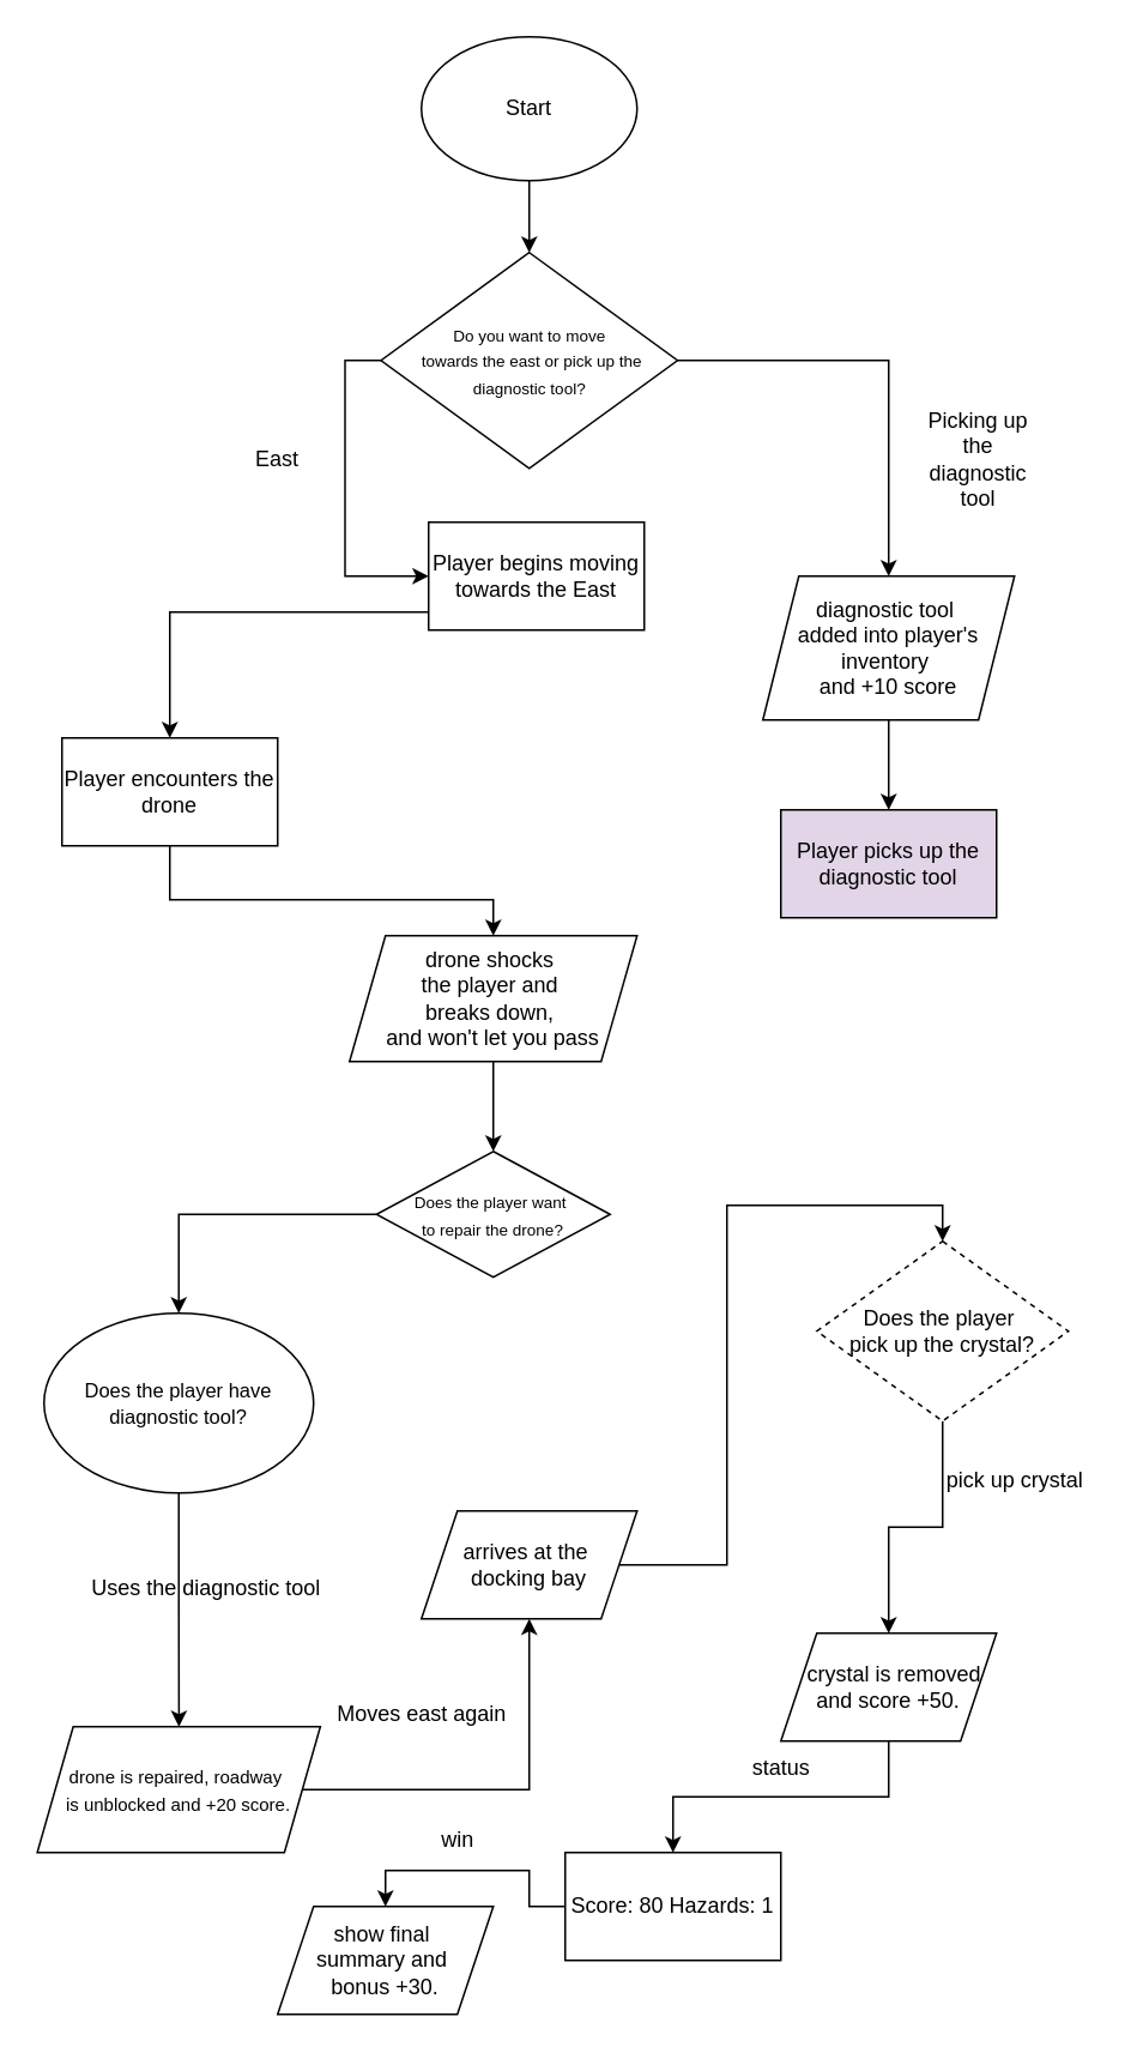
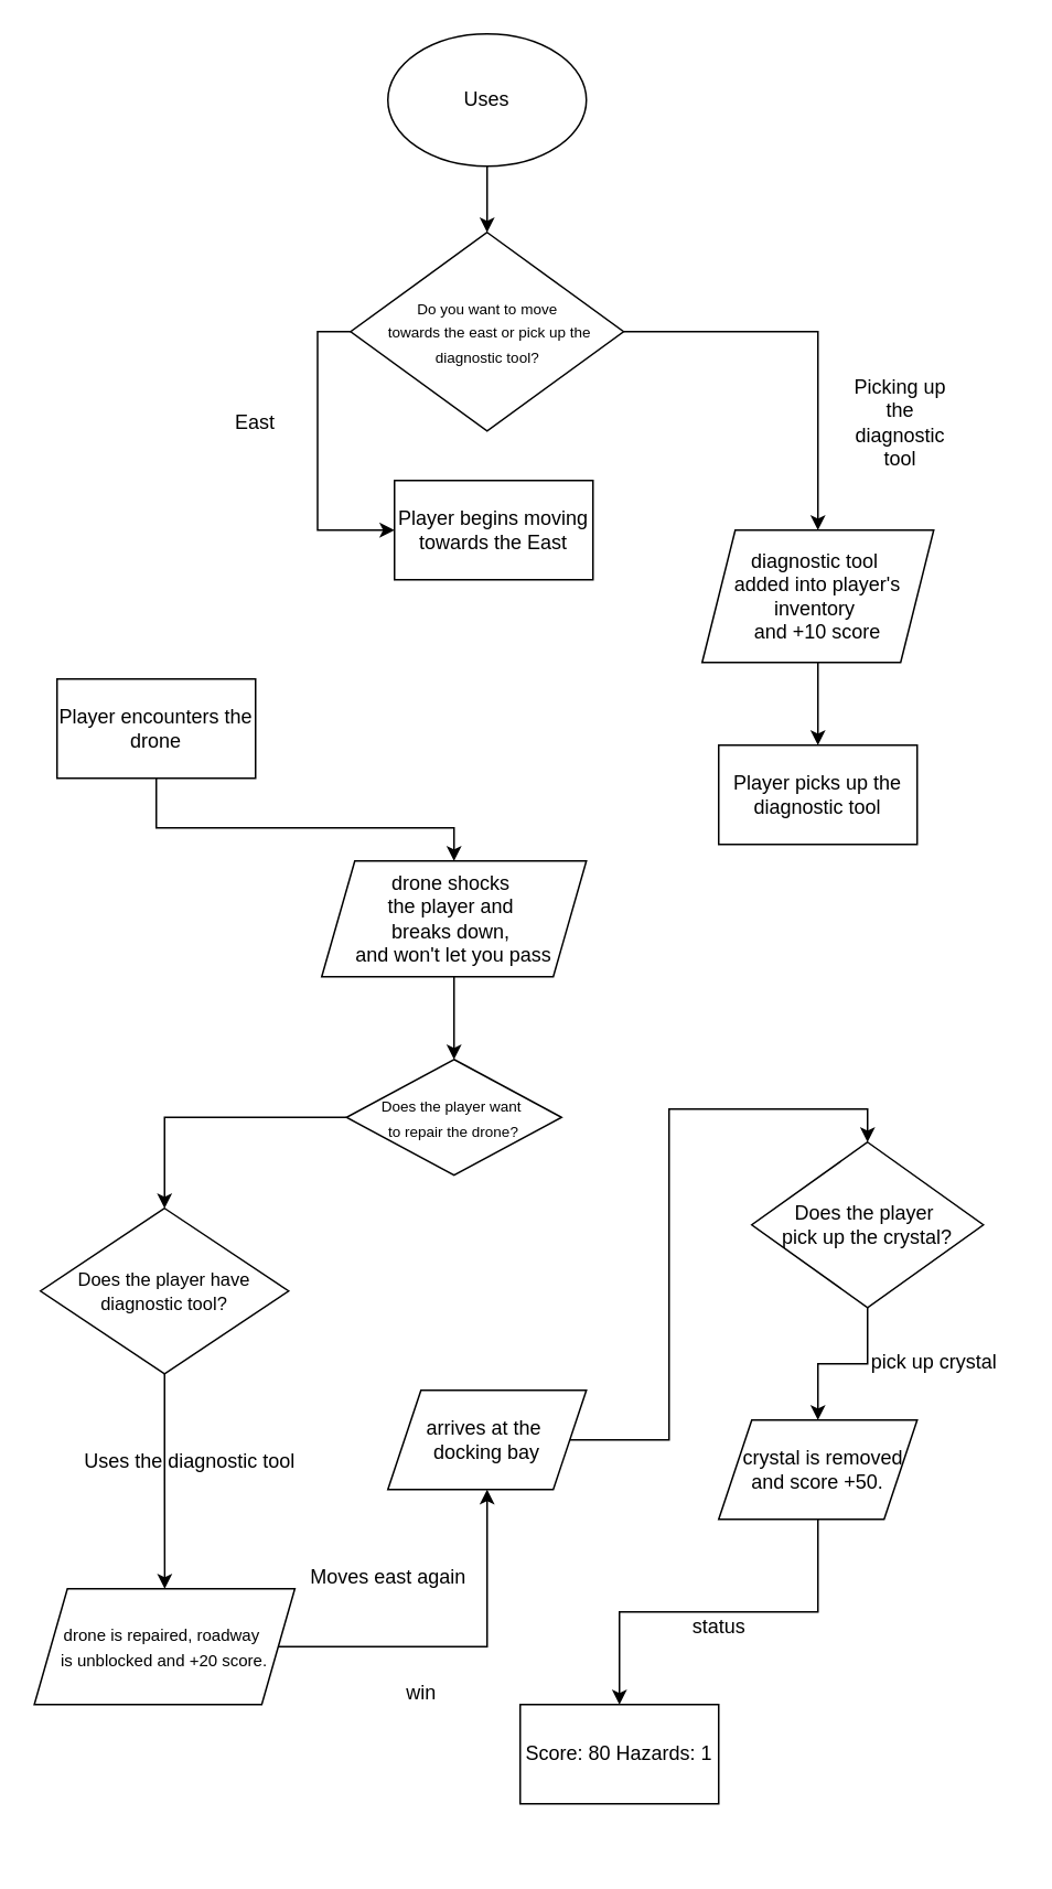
- <mxCell id="3" value="Start" style="ellipse;whiteSpace=wrap;html=1;" parent="1" vertex="1"><mxGeometry x="234" y="20" width="120" height="80" as="geometry" /></mxCell>
+ <mxCell id="3" value="Uses" style="ellipse;whiteSpace=wrap;html=1;" parent="1" vertex="1"><mxGeometry x="234" y="20" width="120" height="80" as="geometry" /></mxCell>
- <mxCell id="12" style="edgeStyle=orthogonalEdgeStyle;rounded=0;orthogonalLoop=1;jettySize=auto;html=1;" parent="1" source="13" target="9" edge="1"><mxGeometry relative="1" as="geometry"><Array as="points"><mxPoint x="94" y="340" /></Array></mxGeometry></mxCell>
- <mxCell id="11" value="Player picks up the diagnostic tool" style="rounded=0;whiteSpace=wrap;html=1;fillColor=#e1d5e7;" parent="1" vertex="1"><mxGeometry x="434" y="450" width="120" height="60" as="geometry" /></mxCell>
+ <mxCell id="11" value="Player picks up the diagnostic tool" style="rounded=0;whiteSpace=wrap;html=1;" parent="1" vertex="1"><mxGeometry x="434" y="450" width="120" height="60" as="geometry" /></mxCell>
- <mxCell id="29" value="Does the player&amp;nbsp;&lt;div&gt;pick up the crystal?&lt;/div&gt;" style="rhombus;whiteSpace=wrap;html=1;dashed=1;" parent="1" vertex="1"><mxGeometry x="454" y="690" width="140" height="100" as="geometry" /></mxCell>
+ <mxCell id="29" value="Does the player&amp;nbsp;&lt;div&gt;pick up the crystal?&lt;/div&gt;" style="rhombus;whiteSpace=wrap;html=1;" parent="1" vertex="1"><mxGeometry x="454" y="690" width="140" height="100" as="geometry" /></mxCell>
- <mxCell id="21" value="&lt;font style=&quot;font-size: 11px;&quot;&gt;Does the player have diagnostic tool?&lt;/font&gt;" style="ellipse;whiteSpace=wrap;html=1;" parent="1" vertex="1"><mxGeometry x="24" y="730" width="150" height="100" as="geometry" /></mxCell>
+ <mxCell id="21" value="&lt;font style=&quot;font-size: 11px;&quot;&gt;Does the player have diagnostic tool?&lt;/font&gt;" style="rhombus;whiteSpace=wrap;html=1;" parent="1" vertex="1"><mxGeometry x="24" y="730" width="150" height="100" as="geometry" /></mxCell>
- <mxCell id="32" value="&amp;nbsp; crystal is removed and score +50." style="shape=parallelogram;perimeter=parallelogramPerimeter;whiteSpace=wrap;html=1;fixedSize=1;" parent="1" vertex="1"><mxGeometry x="434" y="908" width="120" height="60" as="geometry" /></mxCell>
+ <mxCell id="32" value="&amp;nbsp; crystal is removed and score +50." style="shape=parallelogram;perimeter=parallelogramPerimeter;whiteSpace=wrap;html=1;fixedSize=1;" parent="1" vertex="1"><mxGeometry x="434" y="858" width="120" height="60" as="geometry" /></mxCell>
- <mxCell id="34" style="edgeStyle=orthogonalEdgeStyle;rounded=0;orthogonalLoop=1;jettySize=auto;html=1;entryX=0.5;entryY=0;entryDx=0;entryDy=0;" parent="1" source="35" target="36" edge="1"><mxGeometry relative="1" as="geometry" /></mxCell>
- <mxCell id="36" value="show final&amp;nbsp;&lt;div&gt;summary and&amp;nbsp;&lt;/div&gt;&lt;div&gt;bonus +30.&lt;/div&gt;" style="shape=parallelogram;perimeter=parallelogramPerimeter;whiteSpace=wrap;html=1;fixedSize=1;" parent="1" vertex="1"><mxGeometry x="154" y="1060" width="120" height="60" as="geometry" /></mxCell>
